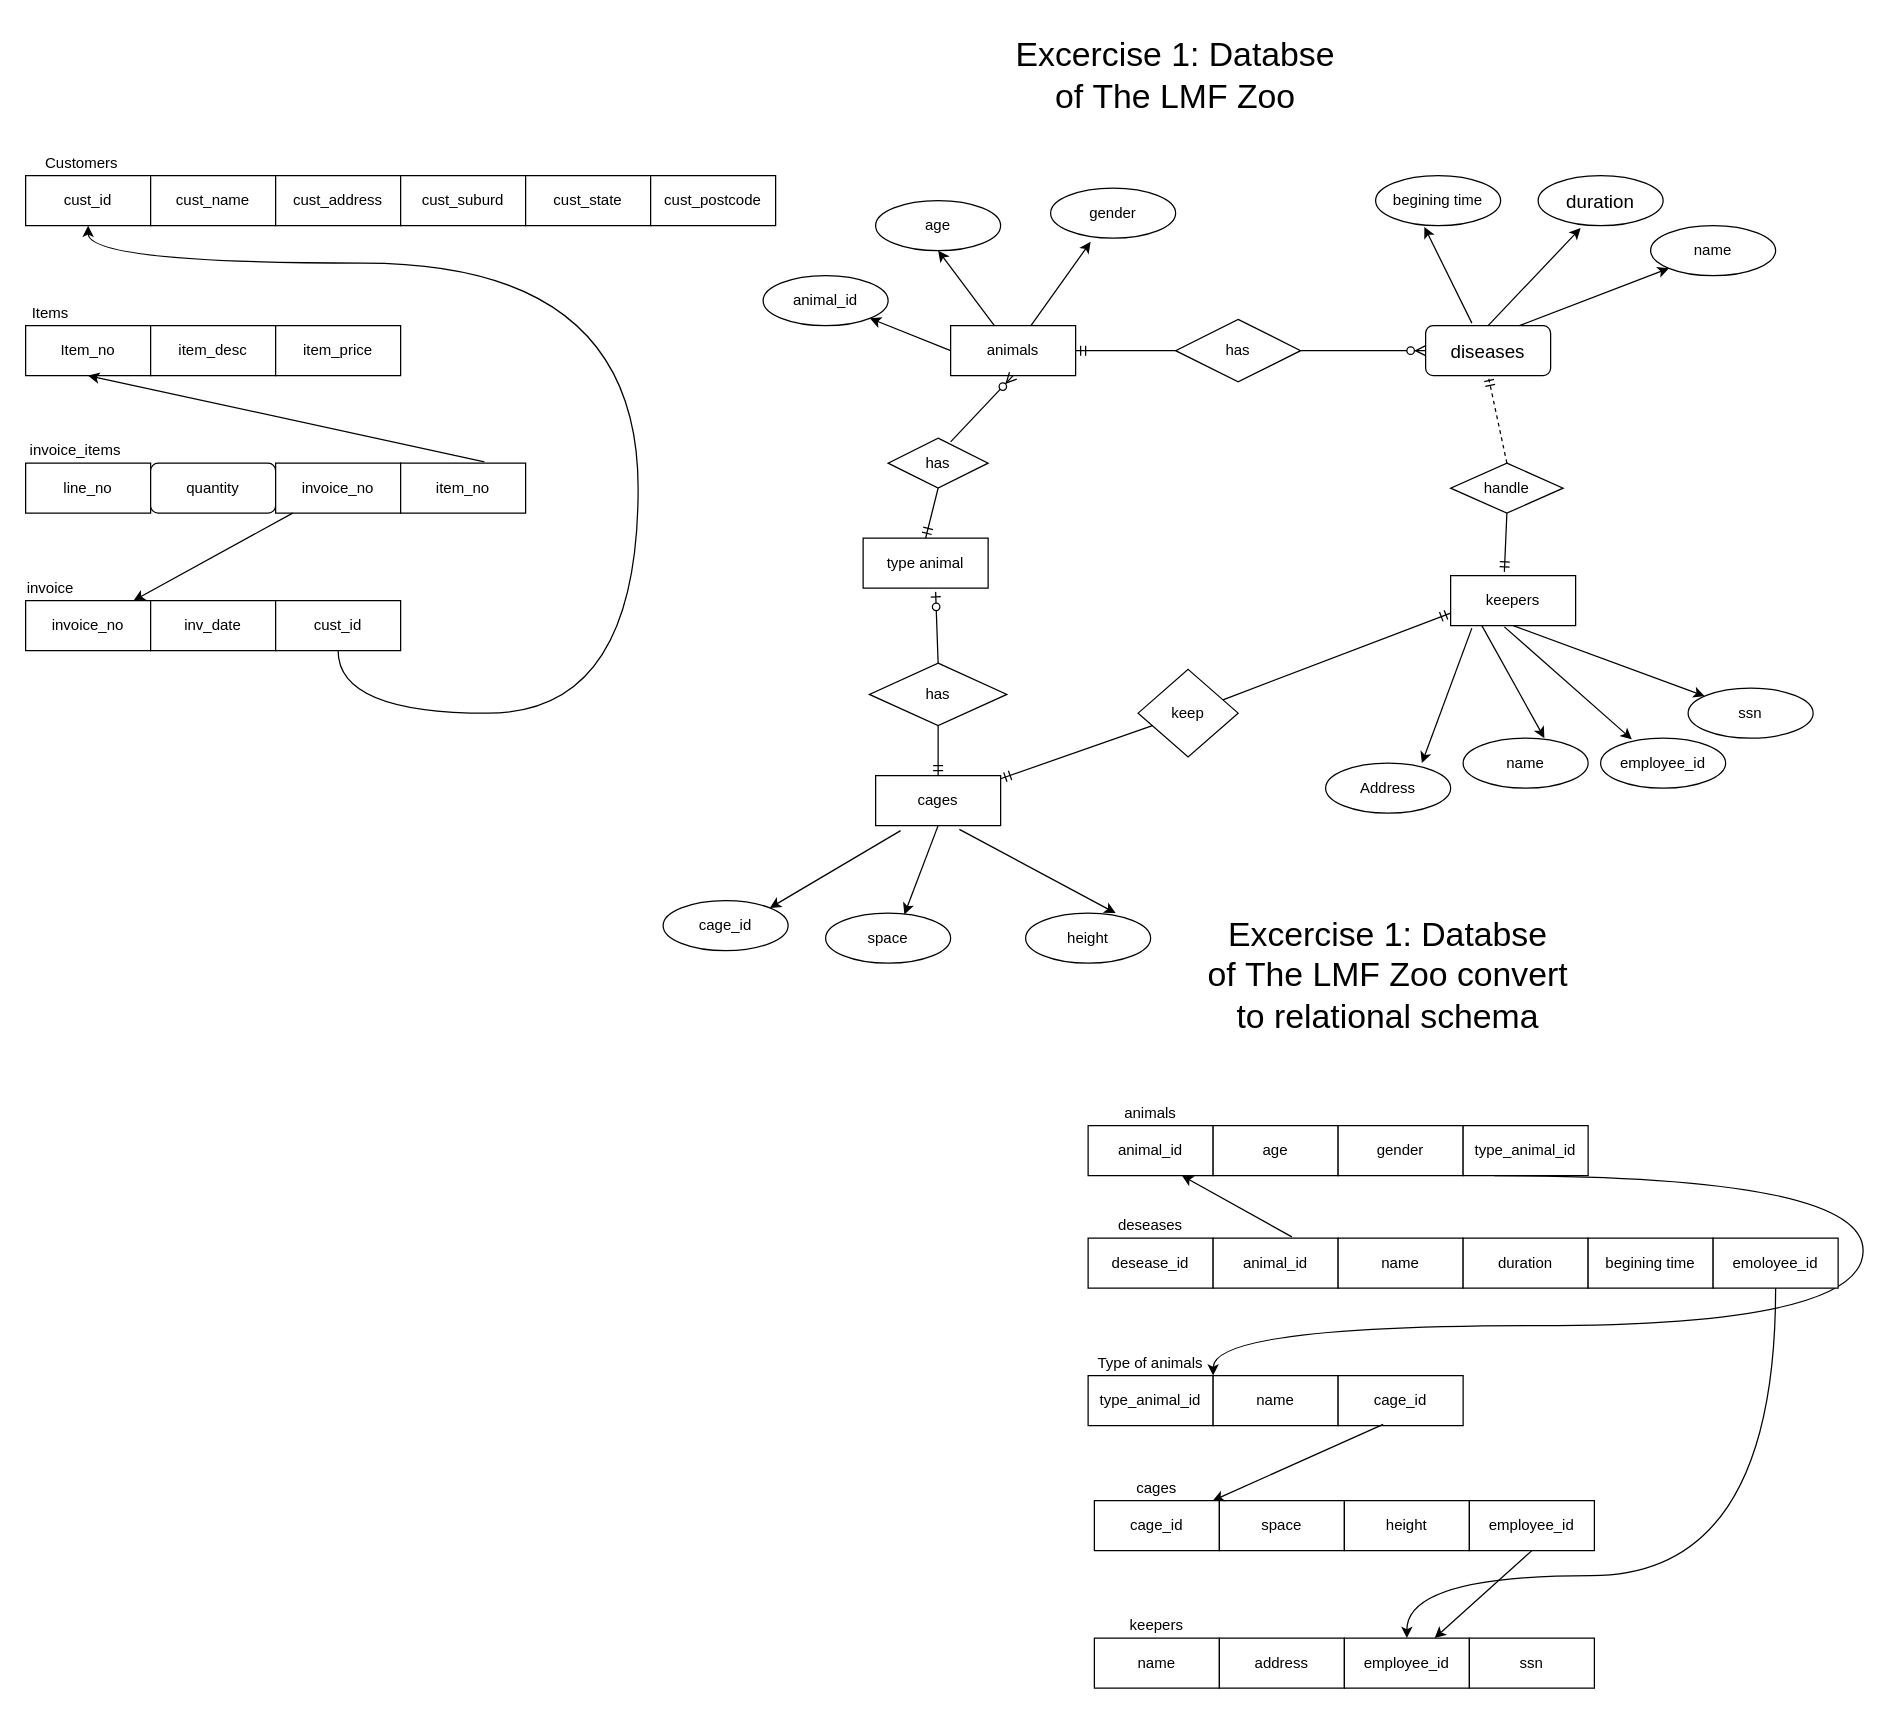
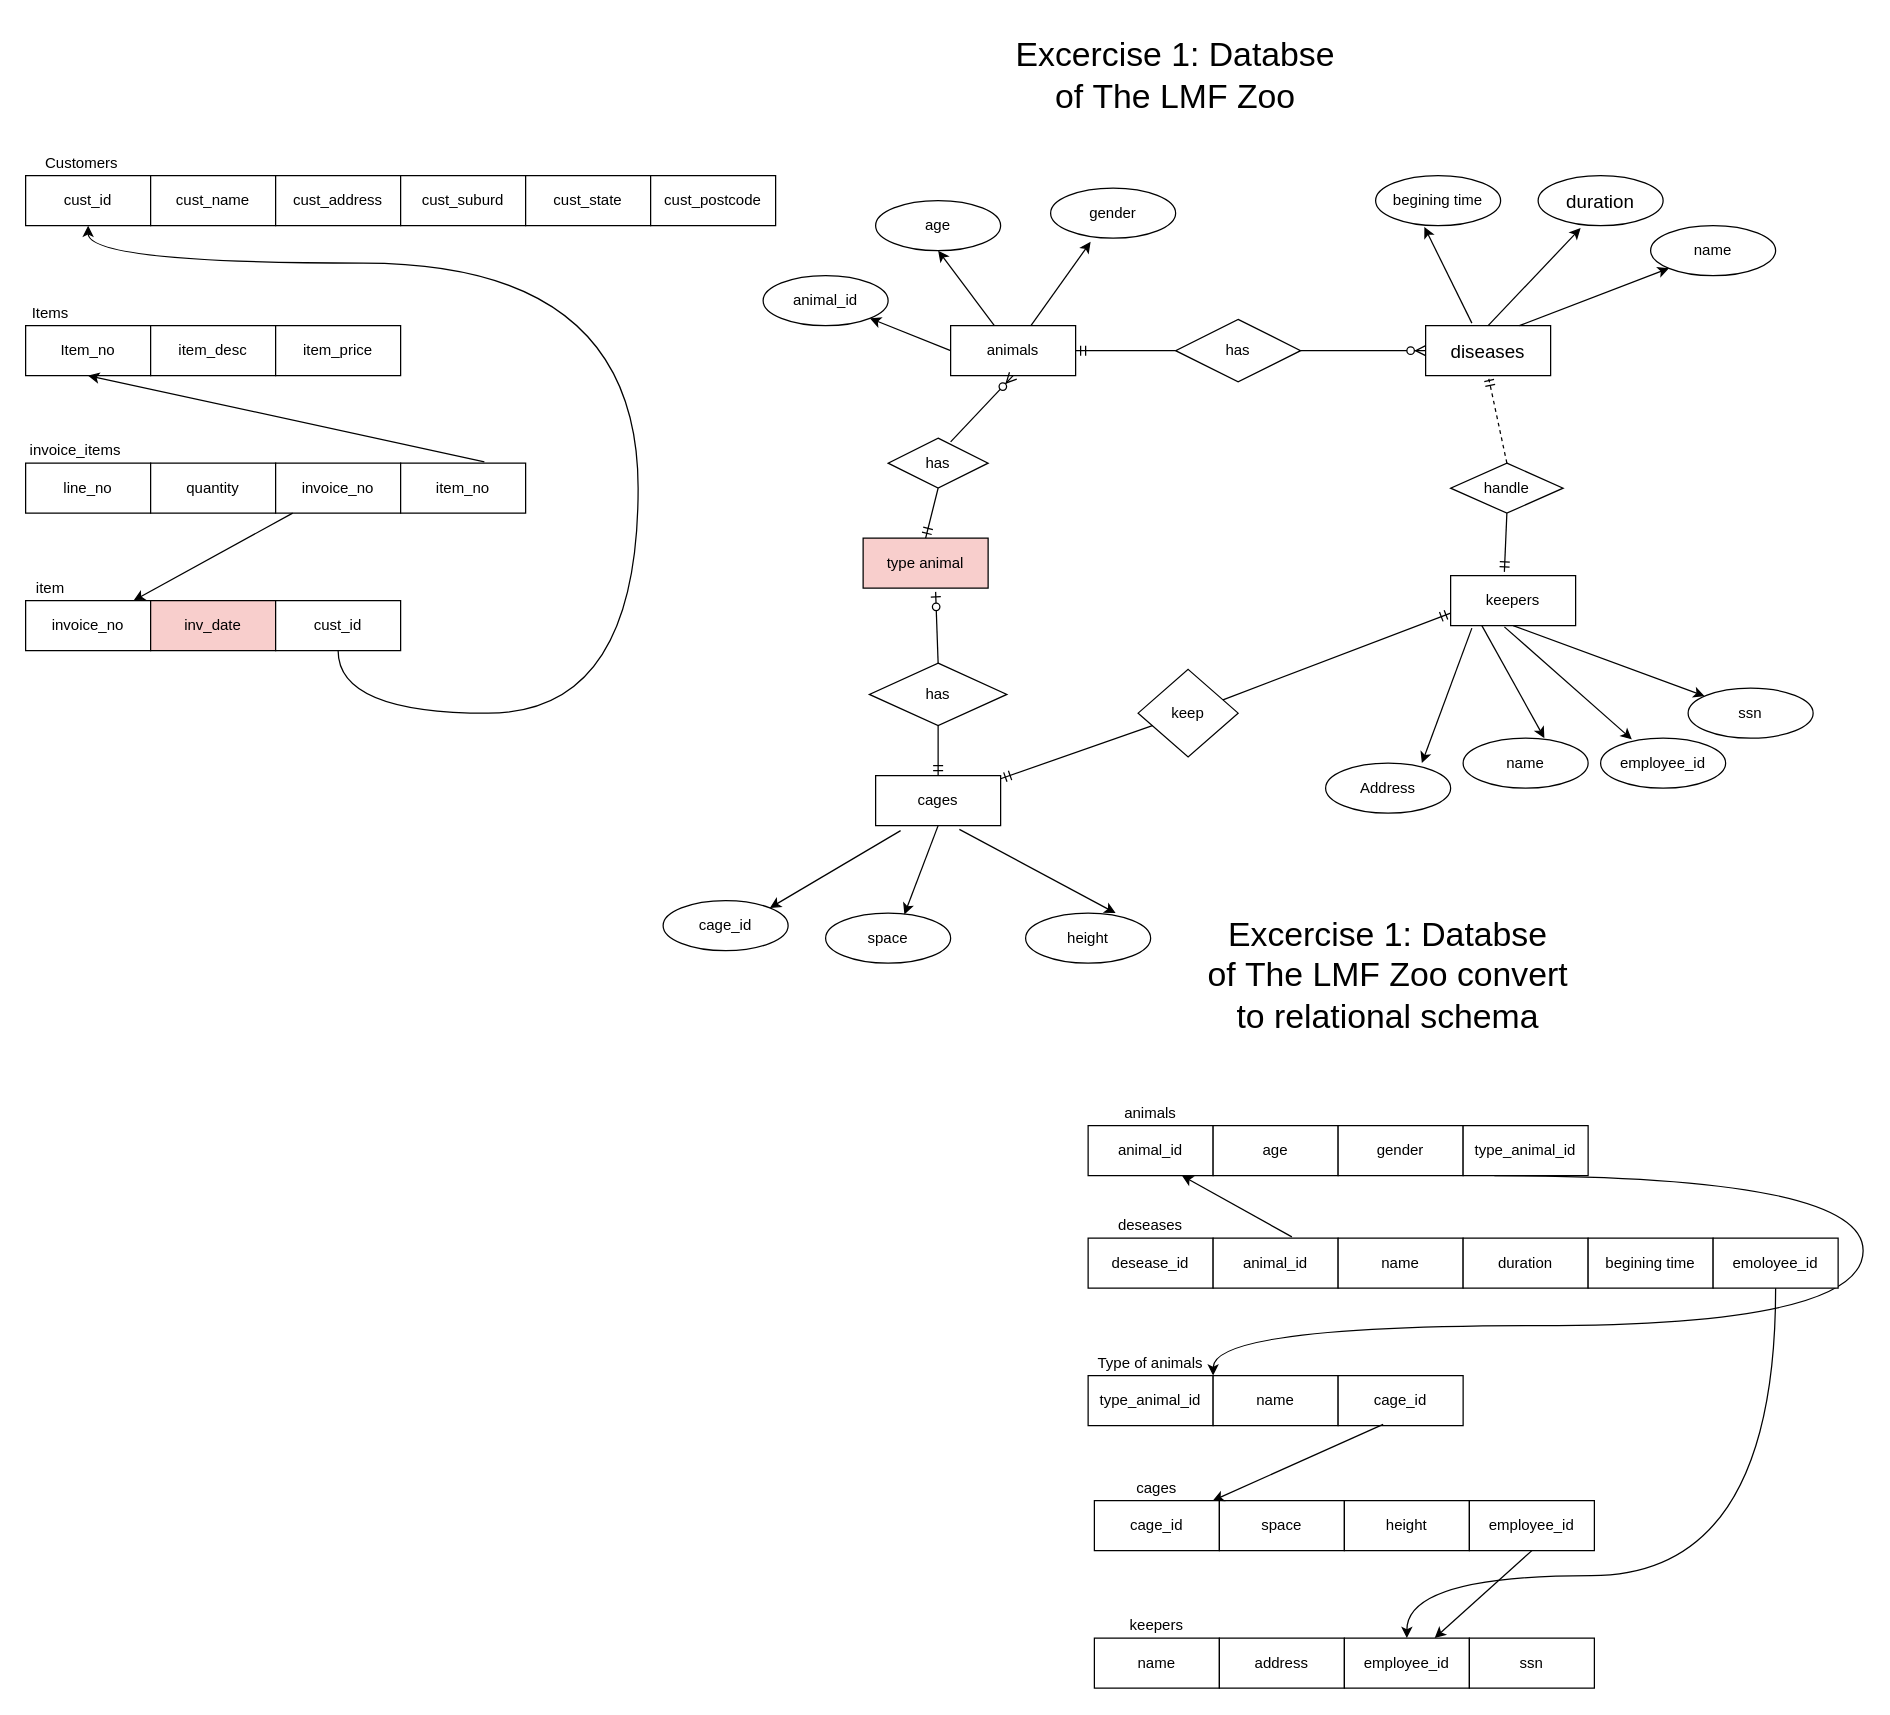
- <mxCell id="29" value="&lt;span style=&quot;font-family: &amp;#34;muli&amp;#34; , sans-serif ; font-size: 15px ; text-align: justify ; background-color: rgb(255 , 255 , 255)&quot;&gt;diseases&lt;/span&gt;" style="whiteSpace=wrap;html=1;align=center;rounded=1;" parent="1" vertex="1"><mxGeometry x="1140" y="260" width="100" height="40" as="geometry" /></mxCell>
+ <mxCell id="29" value="&lt;span style=&quot;font-family: &amp;#34;muli&amp;#34; , sans-serif ; font-size: 15px ; text-align: justify ; background-color: rgb(255 , 255 , 255)&quot;&gt;diseases&lt;/span&gt;" style="whiteSpace=wrap;html=1;align=center;" parent="1" vertex="1"><mxGeometry x="1140" y="260" width="100" height="40" as="geometry" /></mxCell>
- <mxCell id="18" value="quantity" style="whiteSpace=wrap;html=1;align=center;rounded=1;" parent="1" vertex="1"><mxGeometry x="120" y="370" width="100" height="40" as="geometry" /></mxCell>
+ <mxCell id="18" value="quantity" style="whiteSpace=wrap;html=1;align=center;" parent="1" vertex="1"><mxGeometry x="120" y="370" width="100" height="40" as="geometry" /></mxCell>
- <mxCell id="57" value="type animal" style="whiteSpace=wrap;html=1;align=center;" parent="1" vertex="1"><mxGeometry x="690" y="430" width="100" height="40" as="geometry" /></mxCell>
+ <mxCell id="57" value="type animal" style="whiteSpace=wrap;html=1;align=center;fillColor=#f8cecc;" parent="1" vertex="1"><mxGeometry x="690" y="430" width="100" height="40" as="geometry" /></mxCell>
- <mxCell id="16" value="invoice" style="text;html=1;strokeColor=none;fillColor=none;align=center;verticalAlign=middle;whiteSpace=wrap;rounded=0;" parent="1" vertex="1"><mxGeometry x="20" y="460" width="40" height="20" as="geometry" /></mxCell>
+ <mxCell id="16" value="item" style="text;html=1;strokeColor=none;fillColor=none;align=center;verticalAlign=middle;whiteSpace=wrap;rounded=0;" parent="1" vertex="1"><mxGeometry x="20" y="460" width="40" height="20" as="geometry" /></mxCell>
- <mxCell id="14" value="inv_date" style="whiteSpace=wrap;html=1;align=center;" parent="1" vertex="1"><mxGeometry x="120" y="480" width="100" height="40" as="geometry" /></mxCell>
+ <mxCell id="14" value="inv_date" style="whiteSpace=wrap;html=1;align=center;fillColor=#f8cecc;" parent="1" vertex="1"><mxGeometry x="120" y="480" width="100" height="40" as="geometry" /></mxCell>
